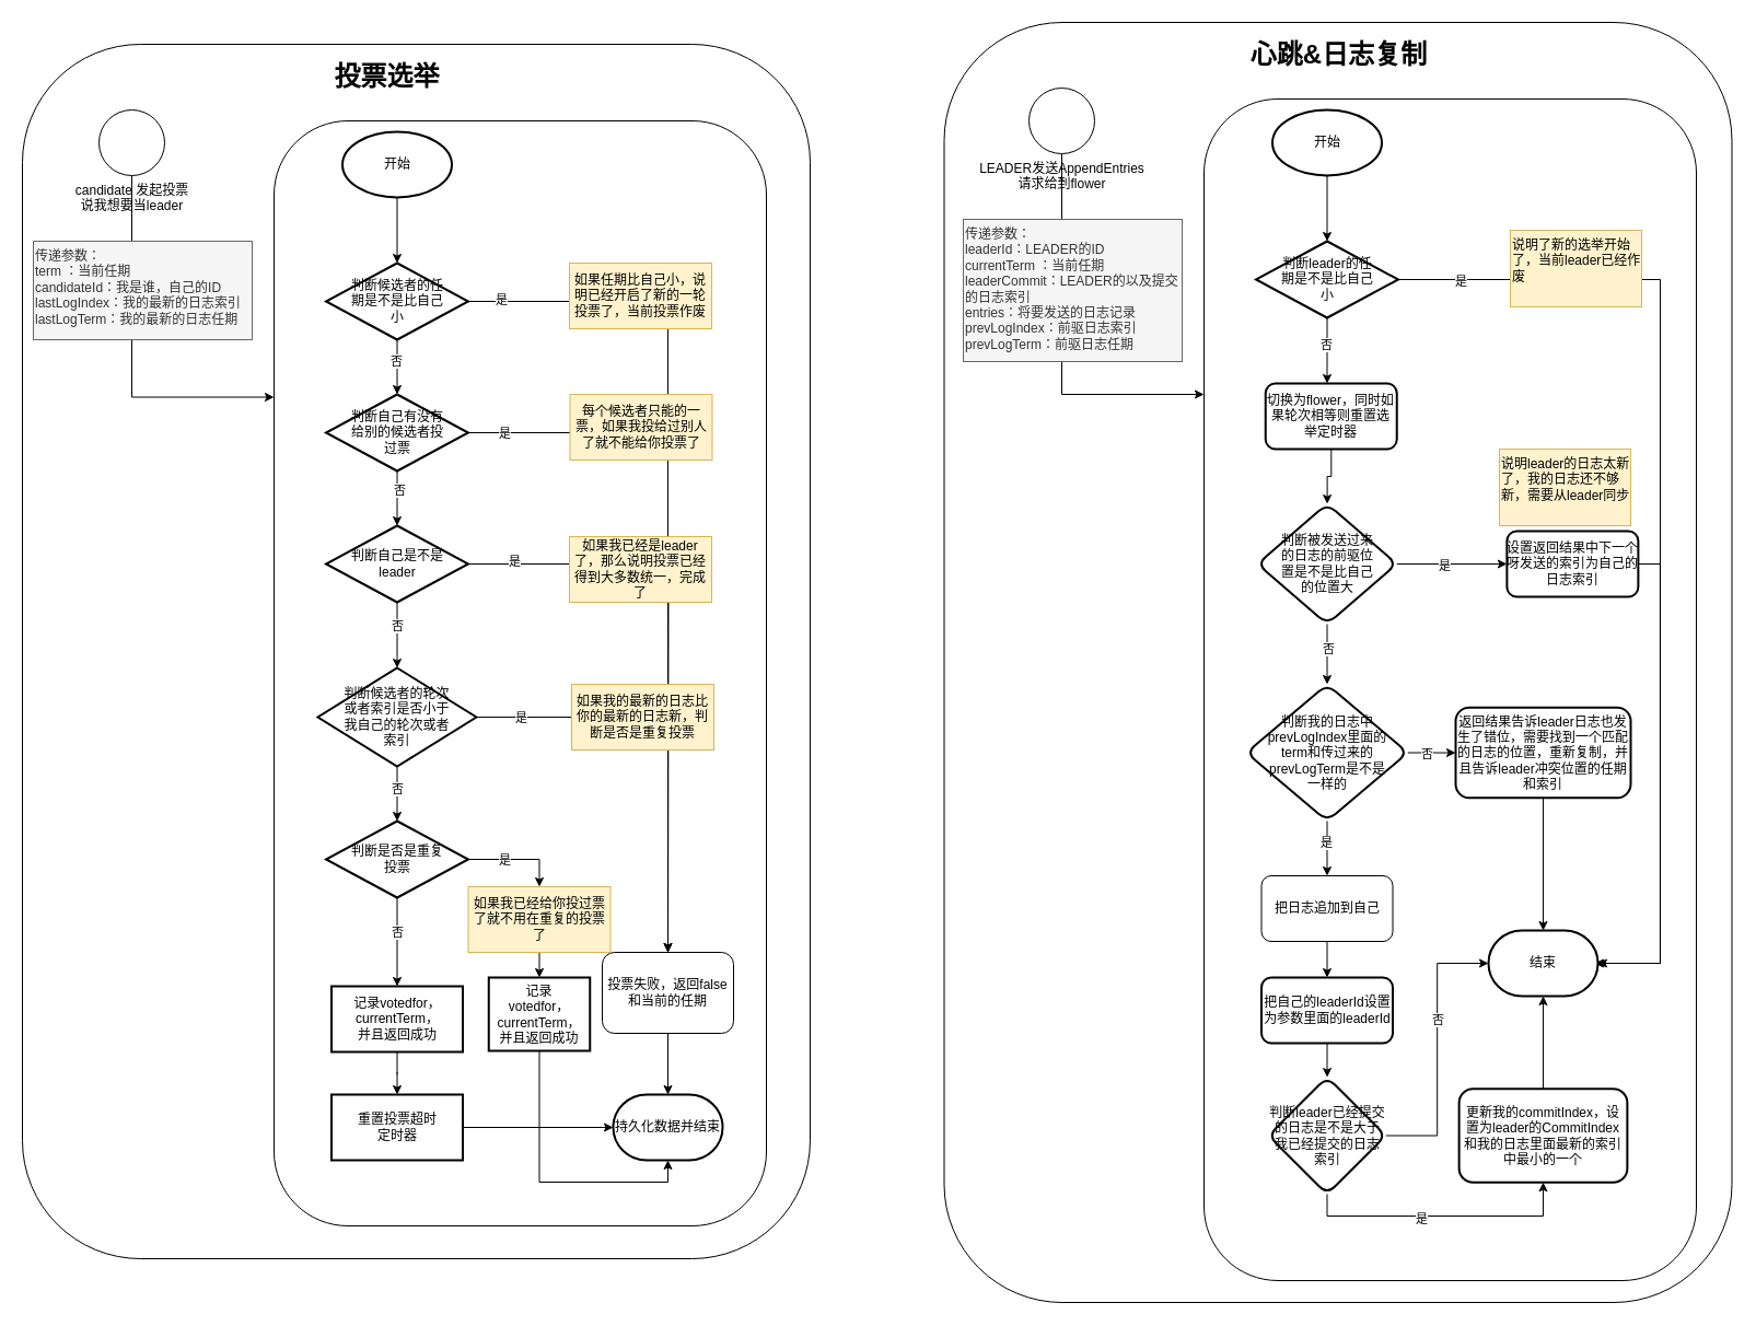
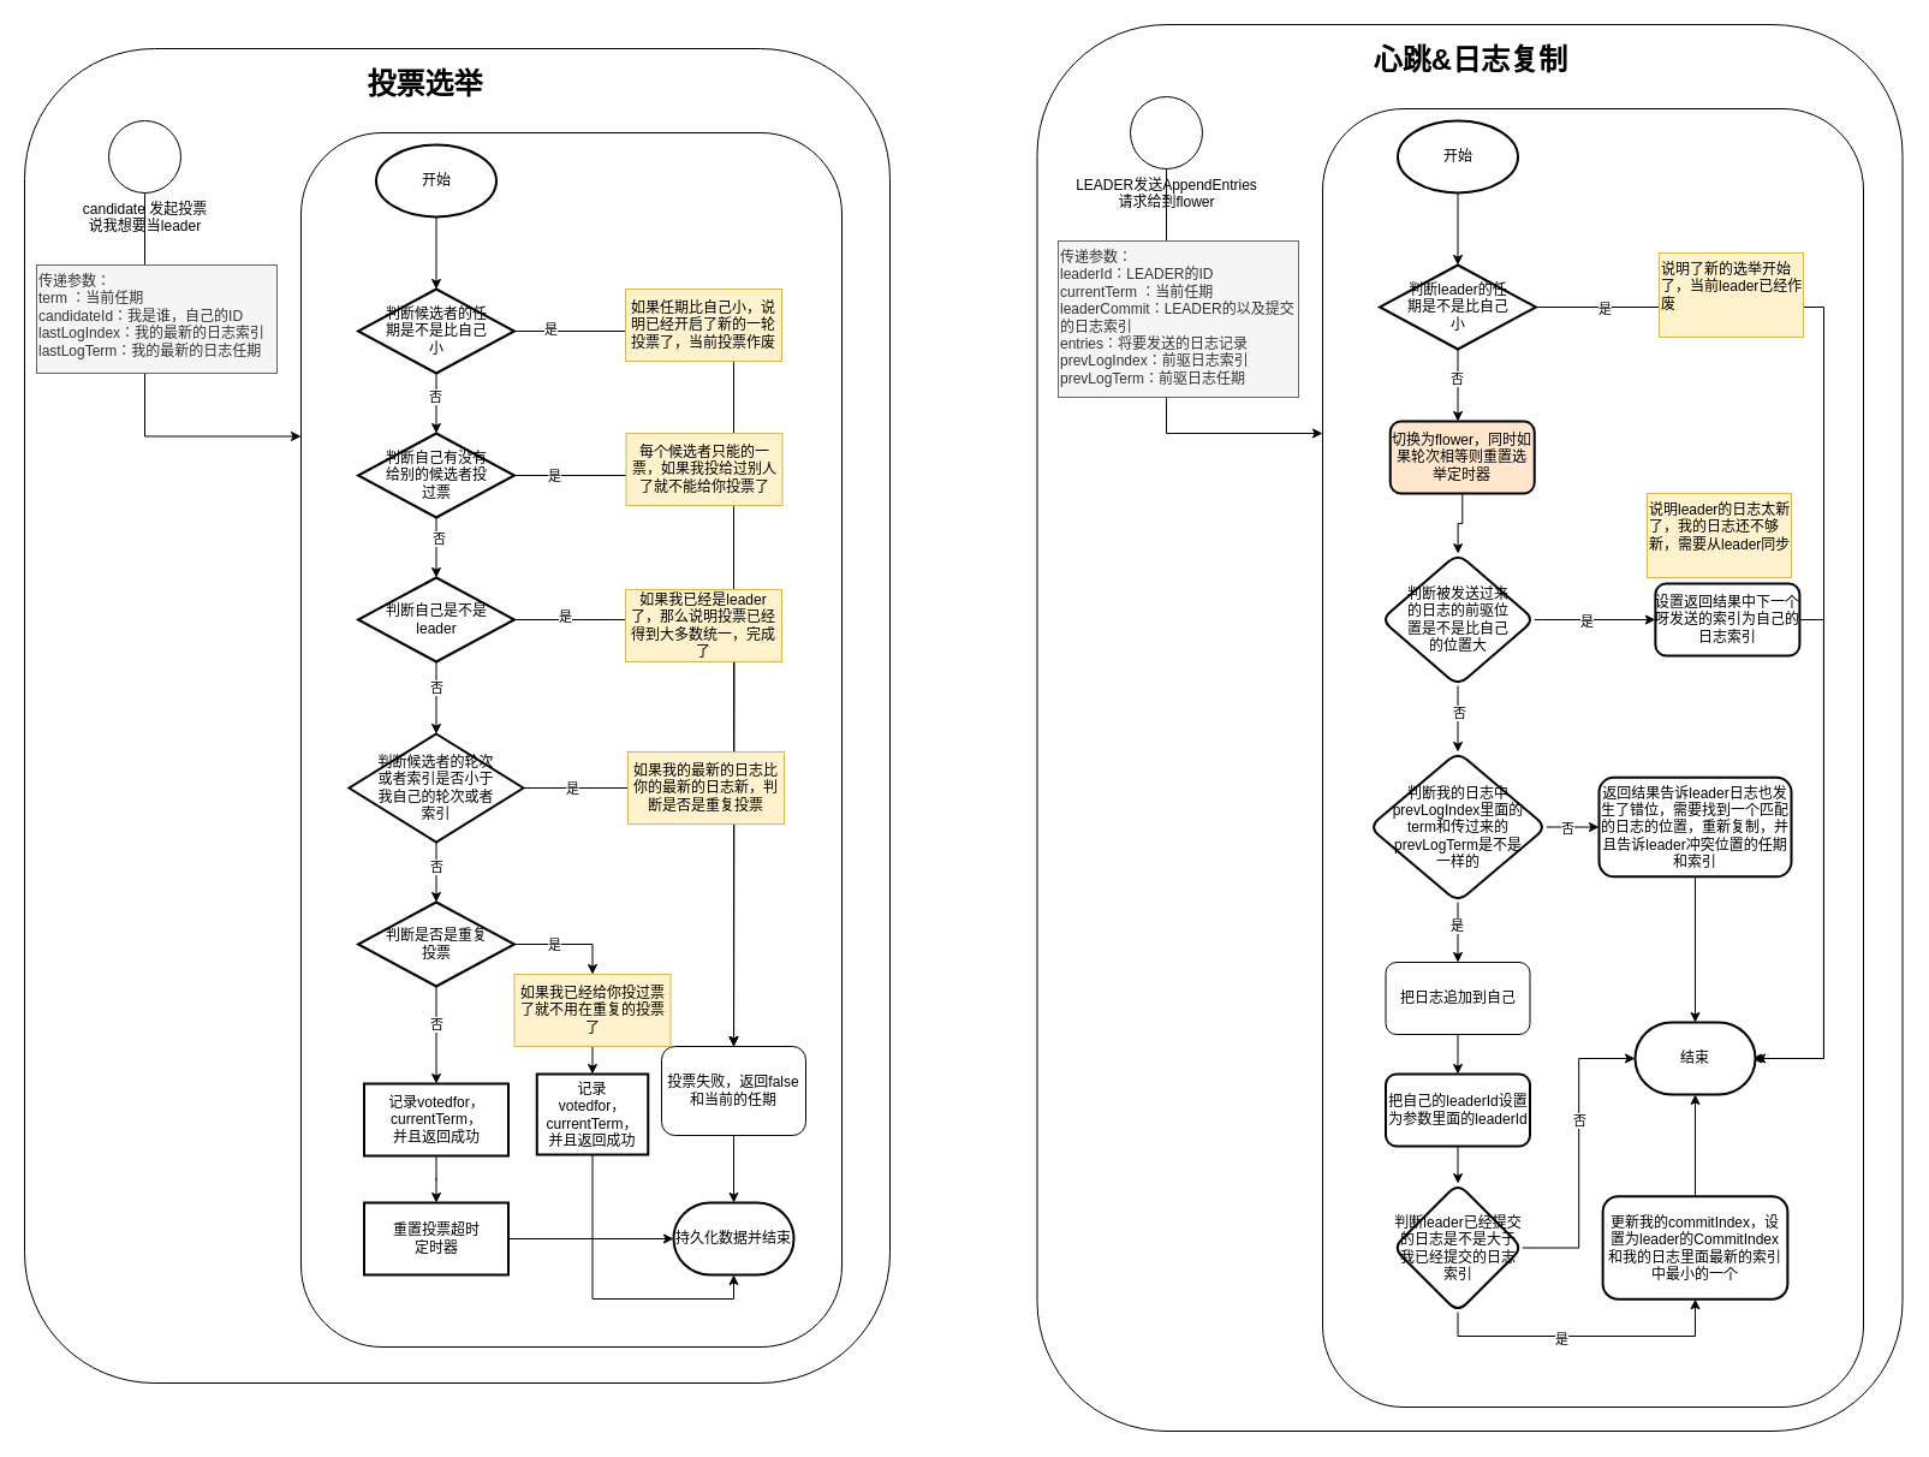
- <mxCell id="64" value="切换为flower，同时如果轮次相等则重置选举定时器" style="rounded=1;whiteSpace=wrap;html=1;strokeWidth=2;spacingLeft=0;spacingRight=0;spacingTop=0;spacing=3;" vertex="1" parent="1"><mxGeometry x="1156.25" y="350" width="120" height="60" as="geometry" /></mxCell>
+ <mxCell id="64" value="切换为flower，同时如果轮次相等则重置选举定时器" style="rounded=1;whiteSpace=wrap;html=1;strokeWidth=2;spacingLeft=0;spacingRight=0;spacingTop=0;spacing=3;fillColor=#ffe6cc;" vertex="1" parent="1"><mxGeometry x="1156.25" y="350" width="120" height="60" as="geometry" /></mxCell>
